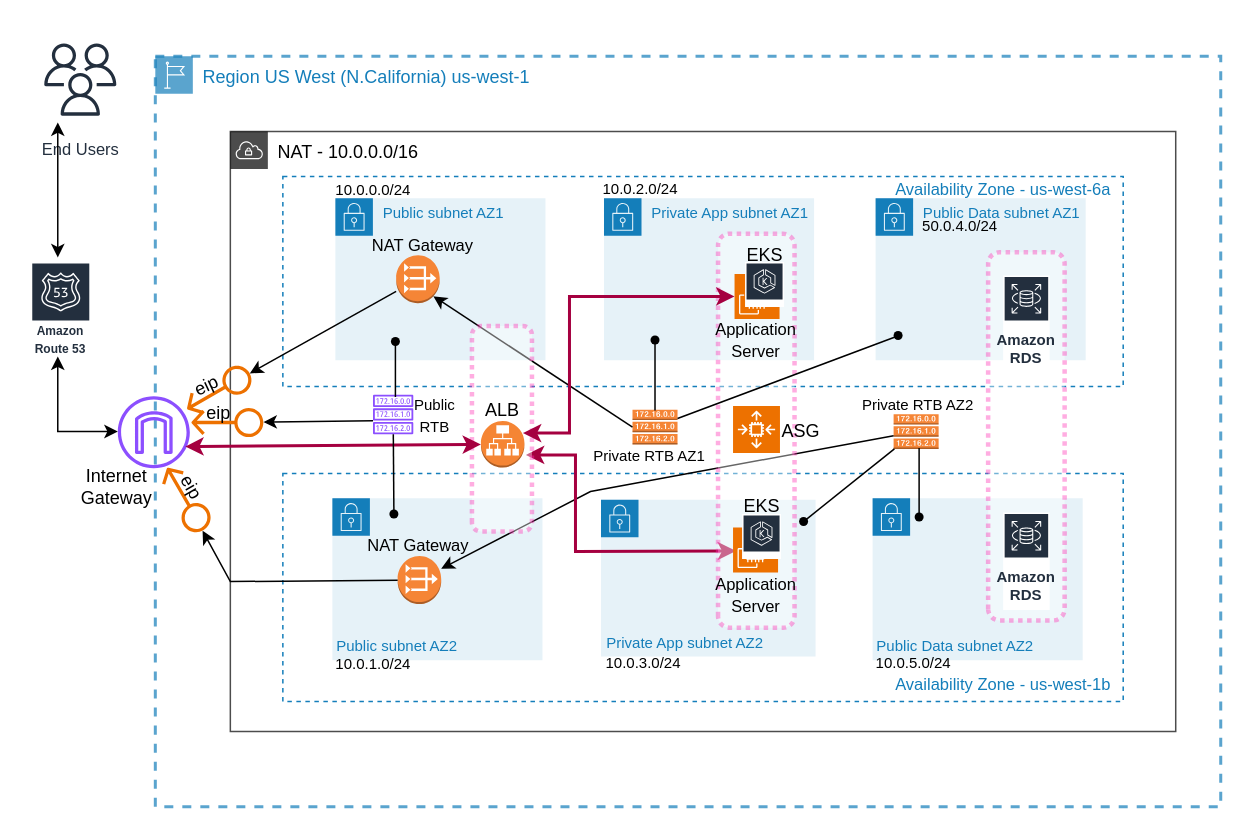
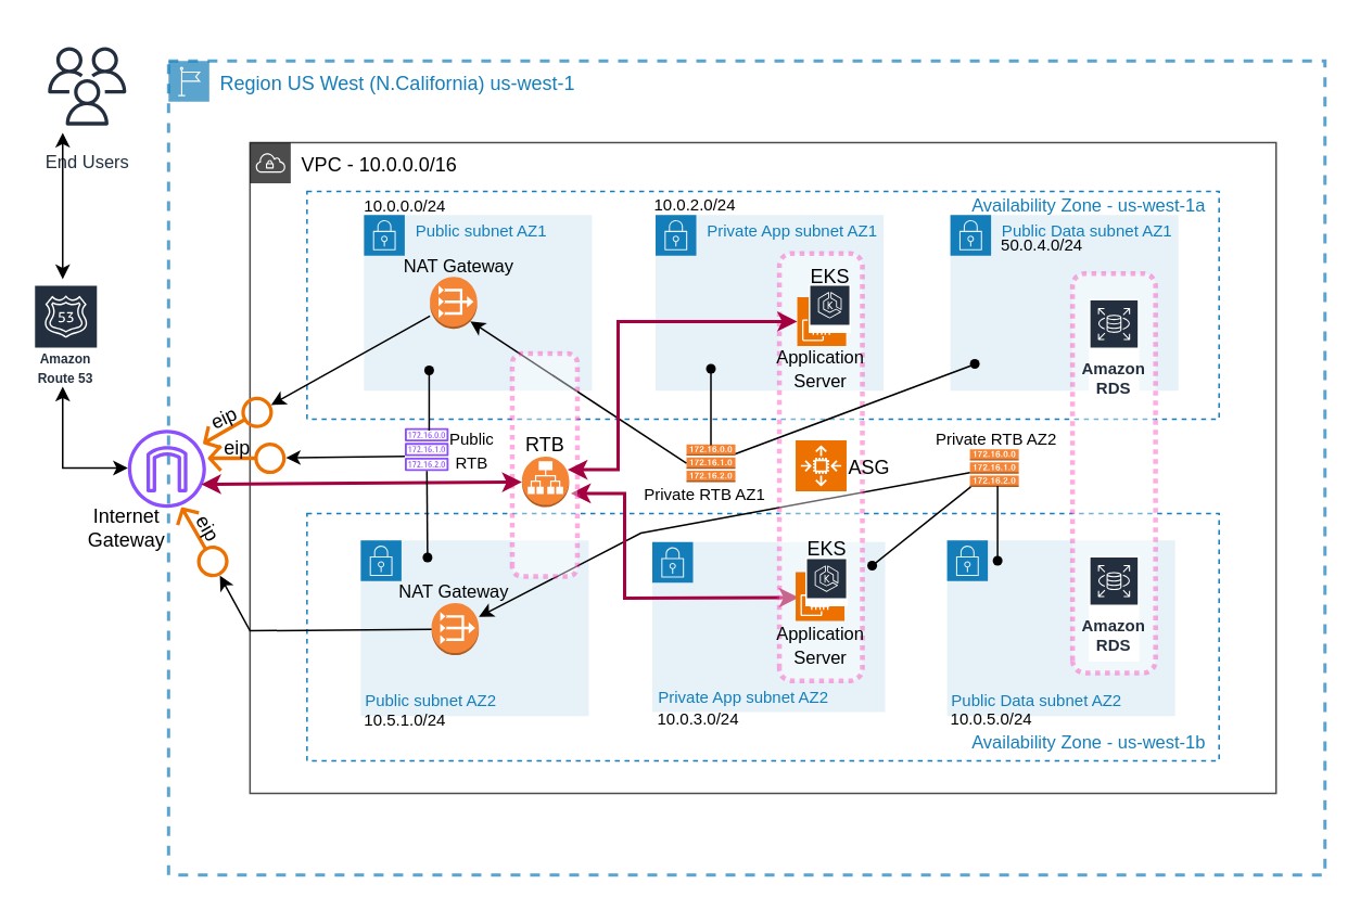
- <mxCell id="3" value="NAT - 10.0.0.0/16" style="sketch=0;outlineConnect=0;html=1;whiteSpace=wrap;fontSize=12;fontStyle=0;shape=mxgraph.aws4.group;grIcon=mxgraph.aws4.group_vpc;verticalAlign=top;align=left;spacingLeft=30;dashed=0;opacity=70;" vertex="1" parent="2"><mxGeometry x="50" y="50" width="630" height="400" as="geometry" /></mxCell>
+ <mxCell id="3" value="VPC - 10.0.0.0/16" style="sketch=0;outlineConnect=0;html=1;whiteSpace=wrap;fontSize=12;fontStyle=0;shape=mxgraph.aws4.group;grIcon=mxgraph.aws4.group_vpc;verticalAlign=top;align=left;spacingLeft=30;dashed=0;opacity=70;" vertex="1" parent="2"><mxGeometry x="50" y="50" width="630" height="400" as="geometry" /></mxCell>
- <mxCell id="4" value="&lt;font style=&quot;font-size: 11px;&quot;&gt;Availability Zone - us-west-6a&lt;/font&gt;" style="fillColor=none;strokeColor=#147EBA;dashed=1;verticalAlign=top;fontStyle=0;fontColor=#147EBA;whiteSpace=wrap;html=1;align=right;movableLabel=0;" vertex="1" parent="2"><mxGeometry x="85" y="80" width="560" height="140" as="geometry"><mxPoint x="-6" y="-5" as="offset" /></mxGeometry></mxCell>
+ <mxCell id="4" value="&lt;font style=&quot;font-size: 11px;&quot;&gt;Availability Zone - us-west-1a&lt;/font&gt;" style="fillColor=none;strokeColor=#147EBA;dashed=1;verticalAlign=top;fontStyle=0;fontColor=#147EBA;whiteSpace=wrap;html=1;align=right;movableLabel=0;" vertex="1" parent="2"><mxGeometry x="85" y="80" width="560" height="140" as="geometry"><mxPoint x="-6" y="-5" as="offset" /></mxGeometry></mxCell>
- <mxCell id="32" value="ALB" style="text;html=1;align=center;verticalAlign=middle;resizable=0;points=[];autosize=1;strokeColor=none;fillColor=none;" vertex="1" parent="1"><mxGeometry x="309" y="258" width="50" height="30" as="geometry" /></mxCell>
+ <mxCell id="32" value="RTB" style="text;html=1;align=center;verticalAlign=middle;resizable=0;points=[];autosize=1;strokeColor=none;fillColor=none;" vertex="1" parent="1"><mxGeometry x="309" y="258" width="50" height="30" as="geometry" /></mxCell>
- <mxCell id="59" value="&lt;font style=&quot;font-size: 10px;&quot;&gt;10.0.1.0/24&lt;/font&gt;" style="text;html=1;align=center;verticalAlign=middle;resizable=0;points=[];autosize=1;strokeColor=none;fillColor=none;" vertex="1" parent="1"><mxGeometry x="213" y="427" width="70" height="30" as="geometry" /></mxCell>
+ <mxCell id="59" value="&lt;font style=&quot;font-size: 10px;&quot;&gt;10.5.1.0/24&lt;/font&gt;" style="text;html=1;align=center;verticalAlign=middle;resizable=0;points=[];autosize=1;strokeColor=none;fillColor=none;" vertex="1" parent="1"><mxGeometry x="213" y="427" width="70" height="30" as="geometry" /></mxCell>
